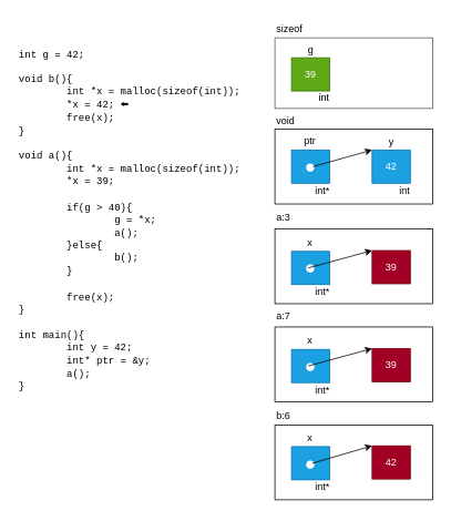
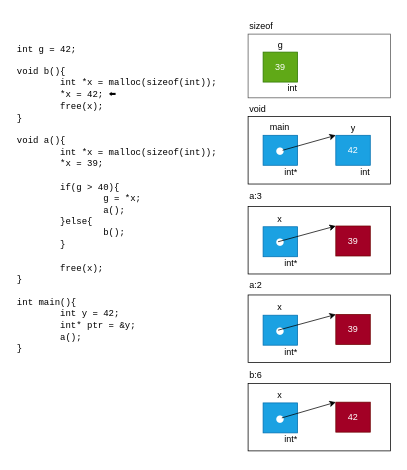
- <mxCell id="13" value="ptr" style="text;html=1;align=center;verticalAlign=middle;resizable=0;points=[];autosize=1;strokeColor=none;fillColor=none;" vertex="1" parent="11"><mxGeometry x="2" width="40" height="30" as="geometry" /></mxCell>
+ <mxCell id="13" value="main" style="text;html=1;align=center;verticalAlign=middle;resizable=0;points=[];autosize=1;strokeColor=none;fillColor=none;" vertex="1" parent="11"><mxGeometry x="2" width="40" height="30" as="geometry" /></mxCell>
- <mxCell id="43" value="a:7" style="text;html=1;align=left;verticalAlign=middle;resizable=0;points=[];autosize=1;strokeColor=none;fillColor=none;" vertex="1" parent="1"><mxGeometry x="330" y="365" width="40" height="30" as="geometry" /></mxCell>
+ <mxCell id="43" value="a:2" style="text;html=1;align=left;verticalAlign=middle;resizable=0;points=[];autosize=1;strokeColor=none;fillColor=none;" vertex="1" parent="1"><mxGeometry x="330" y="365" width="40" height="30" as="geometry" /></mxCell>
